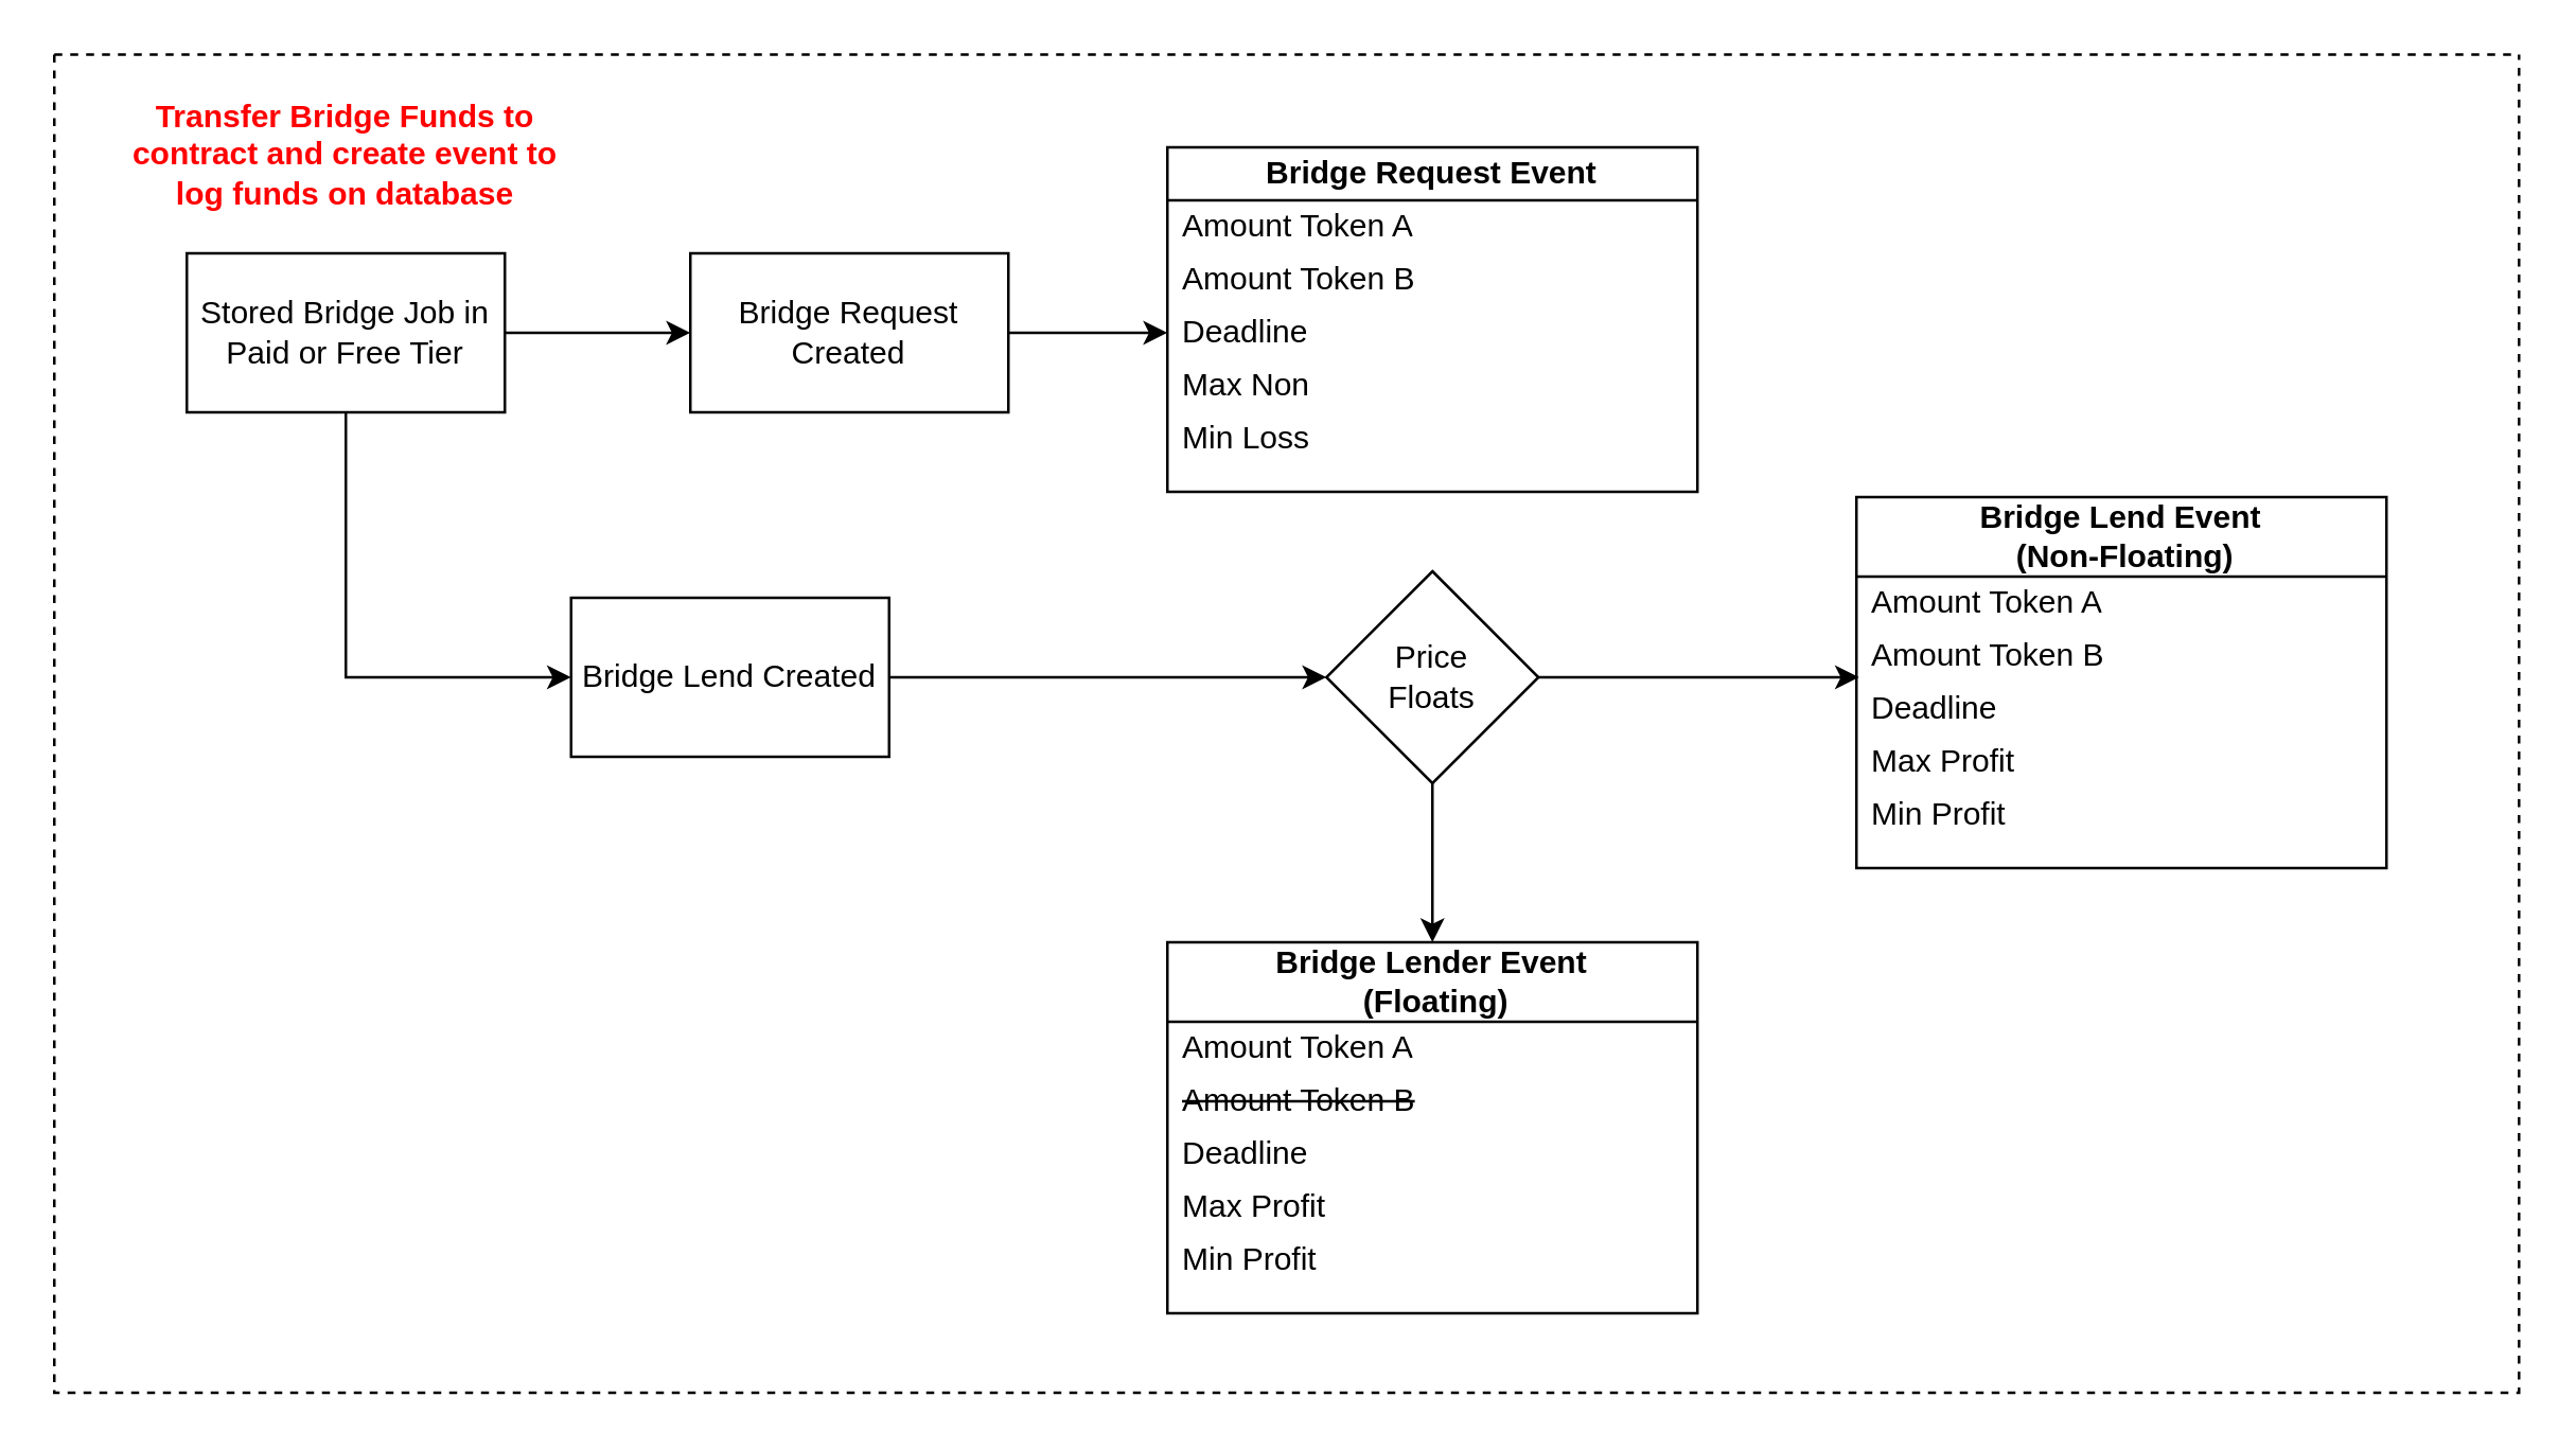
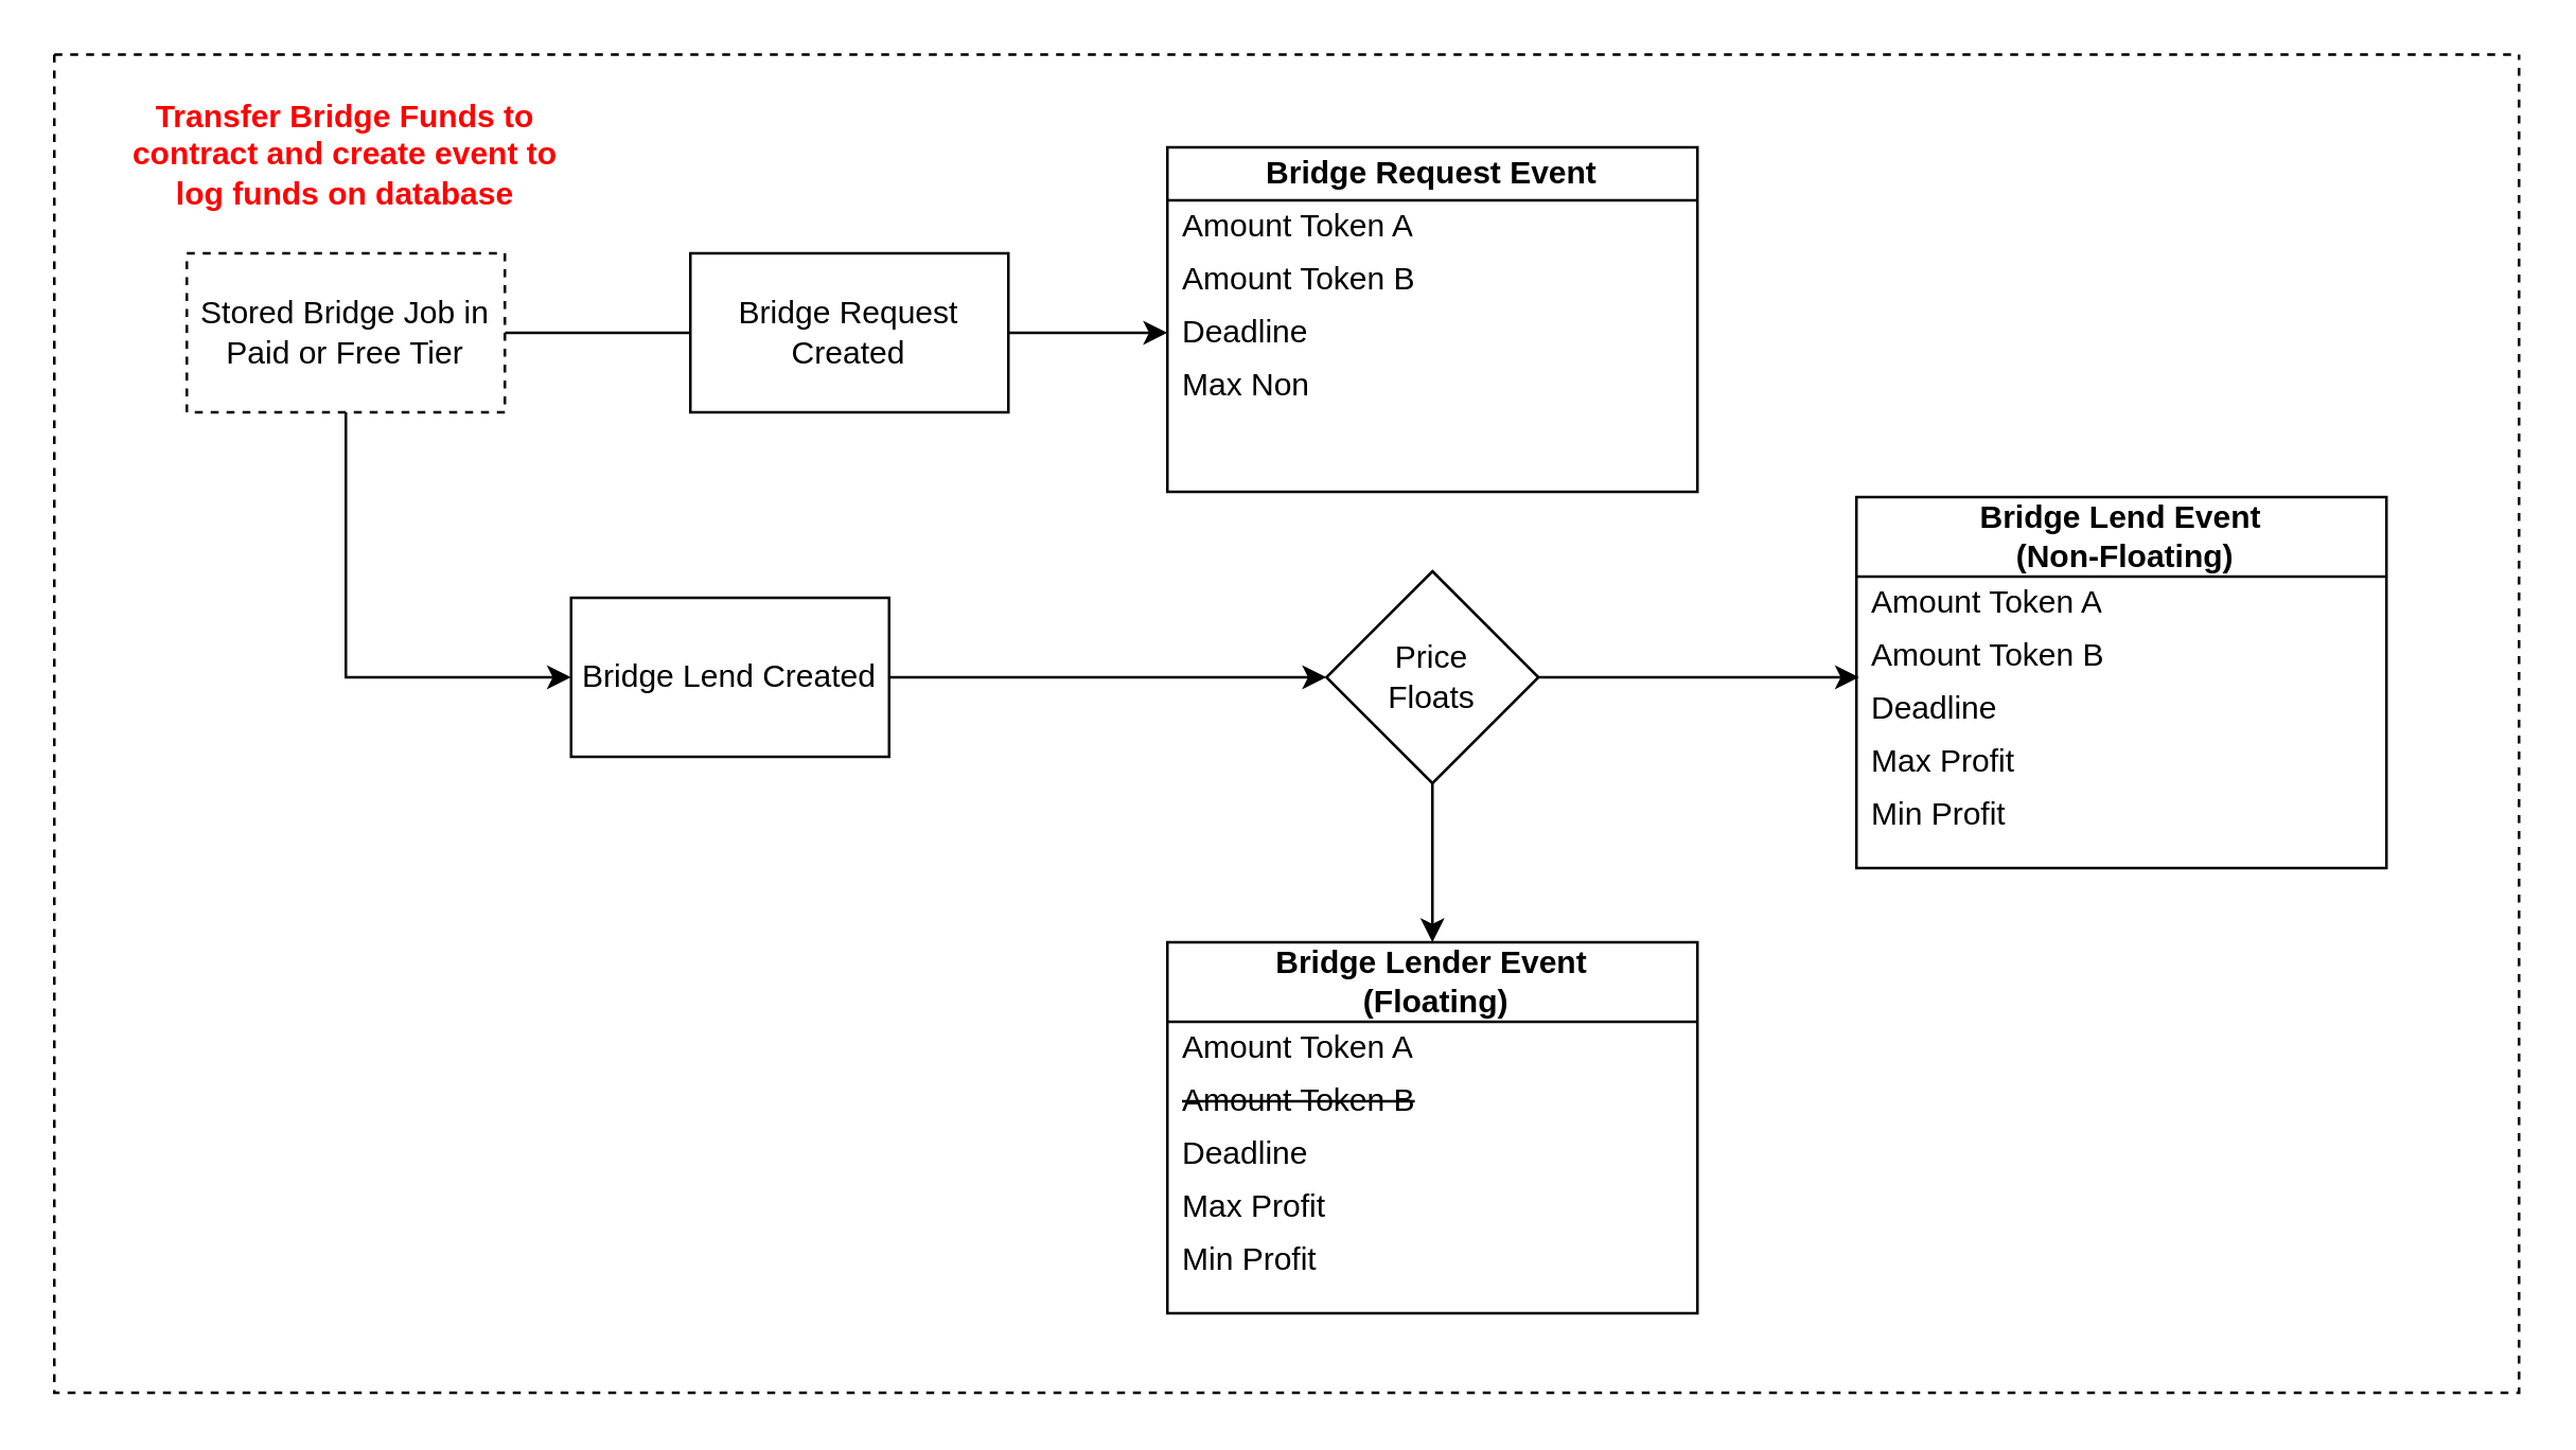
- <mxCell id="6" value="&lt;div&gt;Stored Bridge Job in Paid or Free Tier&lt;/div&gt;" style="rounded=0;whiteSpace=wrap;html=1;" vertex="1" parent="1"><mxGeometry x="70" y="95" width="120" height="60" as="geometry" /></mxCell>
+ <mxCell id="6" value="&lt;div&gt;Stored Bridge Job in Paid or Free Tier&lt;/div&gt;" style="rounded=0;whiteSpace=wrap;html=1;dashed=1;" vertex="1" parent="1"><mxGeometry x="70" y="95" width="120" height="60" as="geometry" /></mxCell>
- <mxCell id="4" style="edgeStyle=orthogonalEdgeStyle;rounded=0;orthogonalLoop=1;jettySize=auto;html=1;exitX=1;exitY=0.5;exitDx=0;exitDy=0;" edge="1" parent="1" source="6" target="26"><mxGeometry relative="1" as="geometry" /></mxCell>
+ <mxCell id="4" style="edgeStyle=orthogonalEdgeStyle;rounded=0;orthogonalLoop=1;jettySize=auto;html=1;exitX=1;exitY=0.5;exitDx=0;exitDy=0;endArrow=none;" edge="1" parent="1" source="6" target="26"><mxGeometry relative="1" as="geometry" /></mxCell>
- <mxCell id="18" value="&lt;div&gt;Min Loss&lt;/div&gt;" style="text;strokeColor=none;fillColor=none;align=left;verticalAlign=middle;spacingLeft=4;spacingRight=4;overflow=hidden;points=[[0,0.5],[1,0.5]];portConstraint=eastwest;rotatable=0;whiteSpace=wrap;html=1;" vertex="1" parent="13"><mxGeometry y="100" width="100" height="20" as="geometry" /></mxCell>
